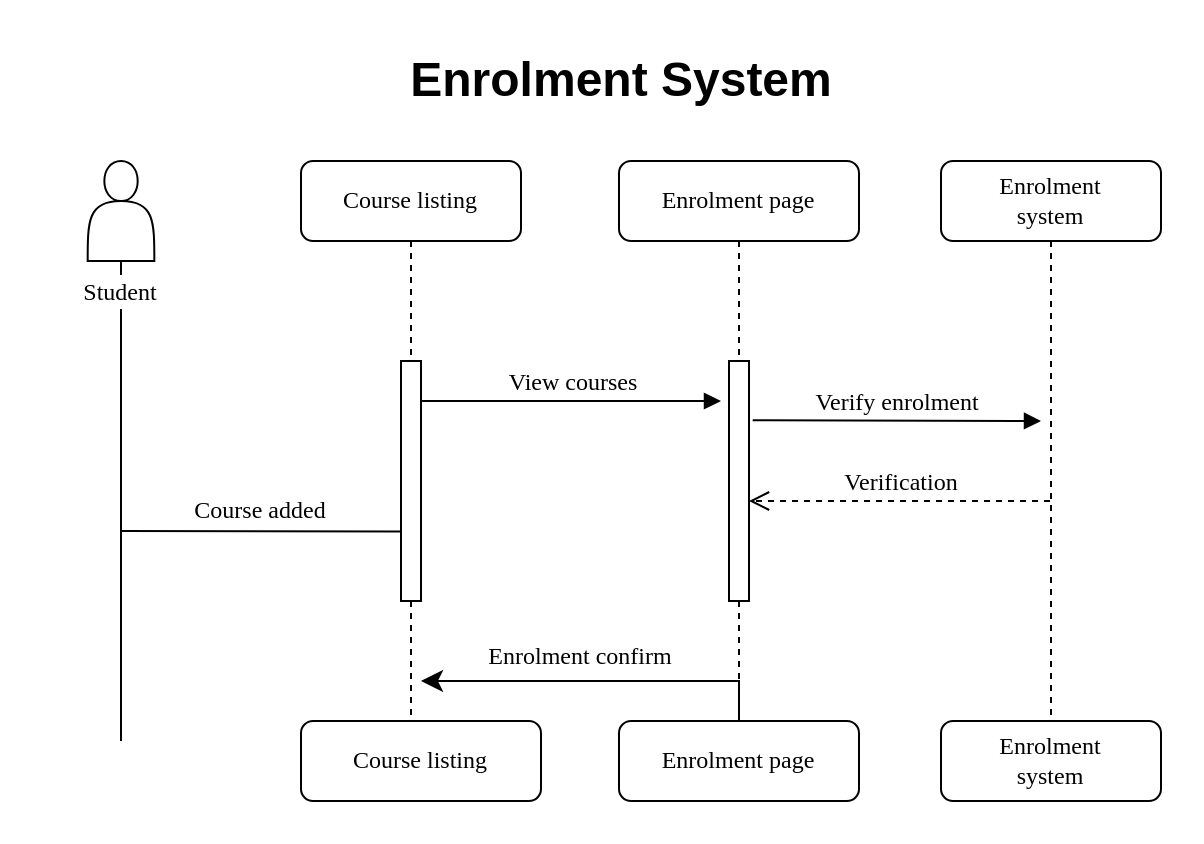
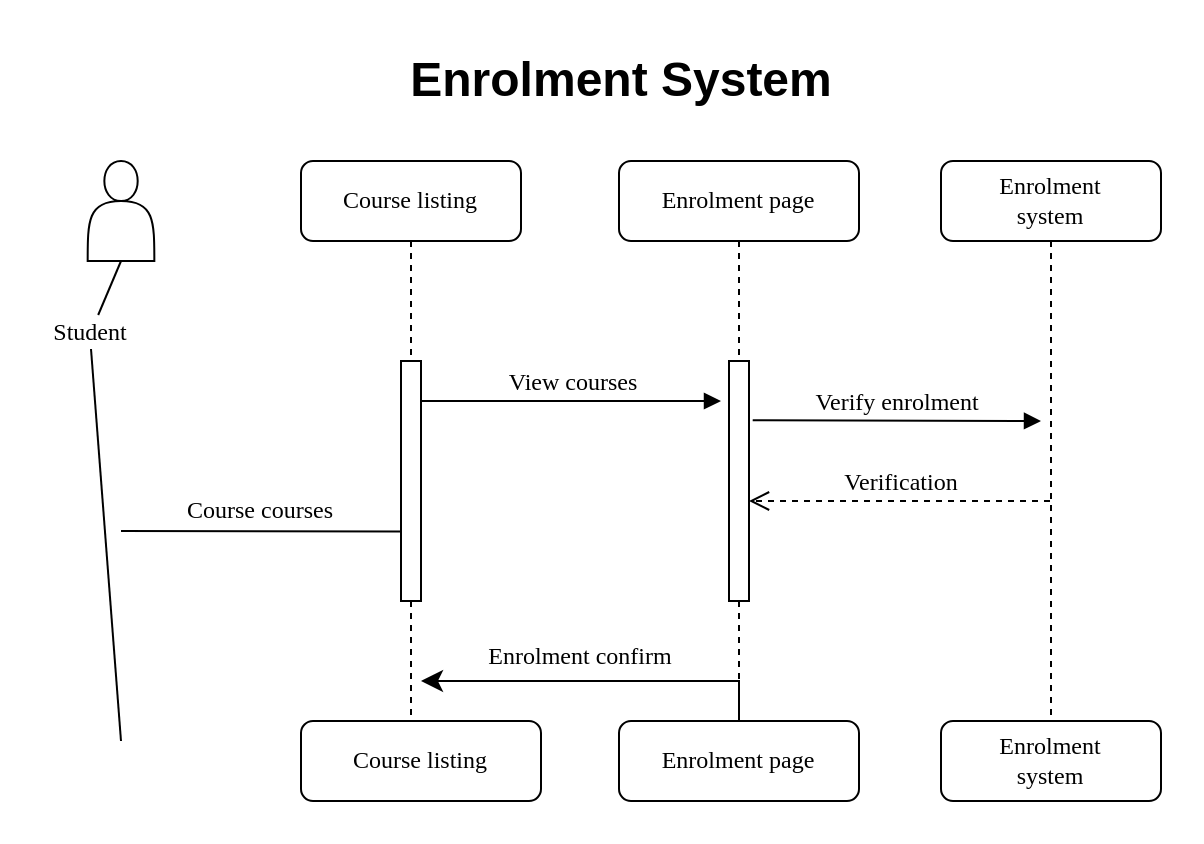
- <mxCell id="21" value="Student" style="text;html=1;align=center;verticalAlign=middle;whiteSpace=wrap;rounded=0;fontFamily=Verdana;" vertex="1" parent="1"><mxGeometry x="20" y="137" width="80" height="17" as="geometry" /></mxCell>
+ <mxCell id="21" value="Student" style="text;html=1;align=center;verticalAlign=middle;whiteSpace=wrap;rounded=0;fontFamily=Verdana;" vertex="1" parent="1"><mxGeometry x="5" y="157" width="80" height="17" as="geometry" /></mxCell>
- <mxCell id="17" value="Course added" style="text;html=1;align=center;verticalAlign=middle;whiteSpace=wrap;rounded=0;fontFamily=Verdana;" vertex="1" parent="1"><mxGeometry x="60" y="240" width="140" height="30" as="geometry" /></mxCell>
+ <mxCell id="17" value="Course courses" style="text;html=1;align=center;verticalAlign=middle;whiteSpace=wrap;rounded=0;fontFamily=Verdana;" vertex="1" parent="1"><mxGeometry x="60" y="240" width="140" height="30" as="geometry" /></mxCell>
